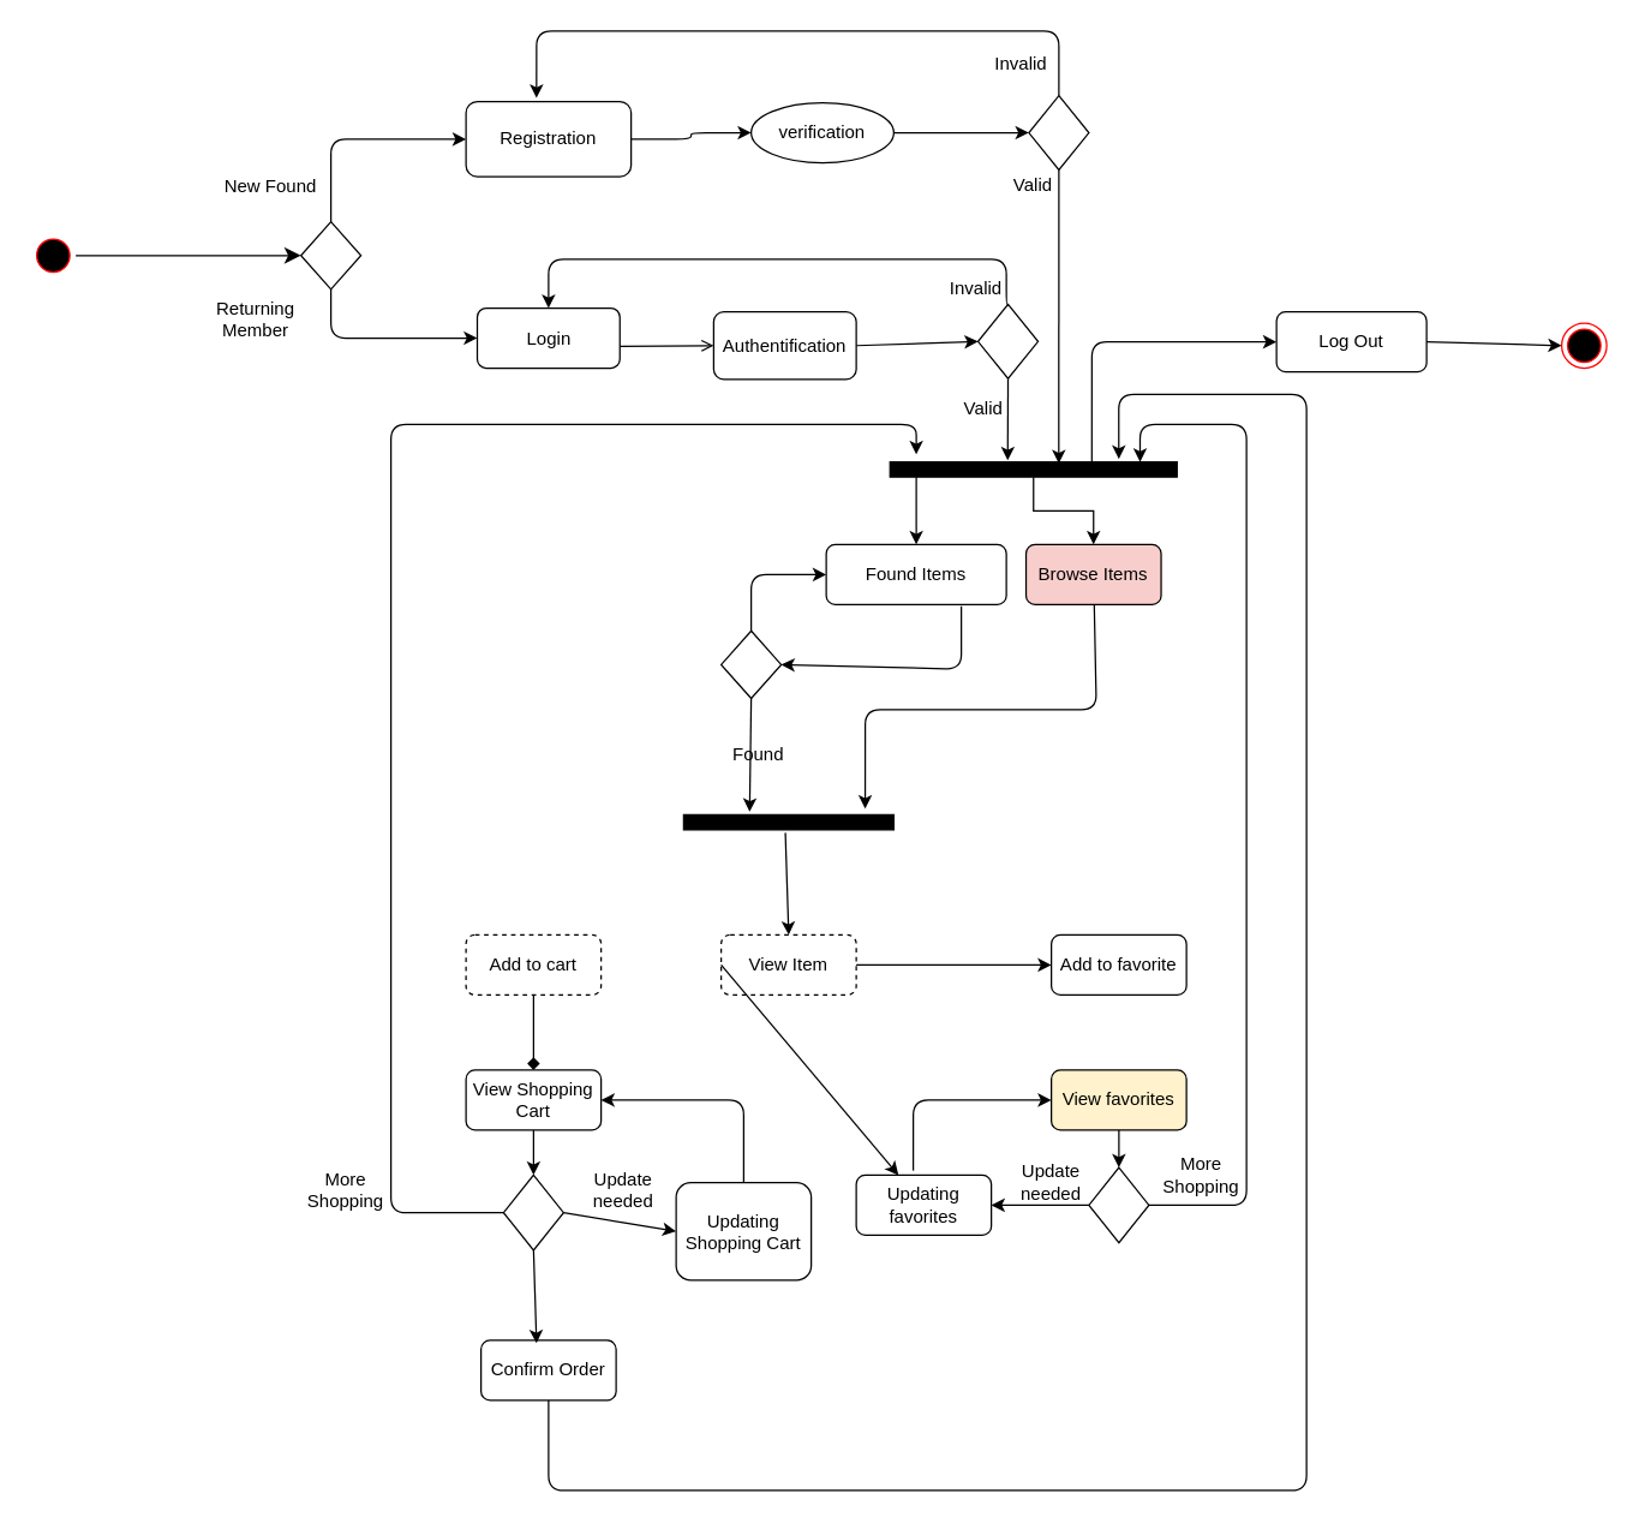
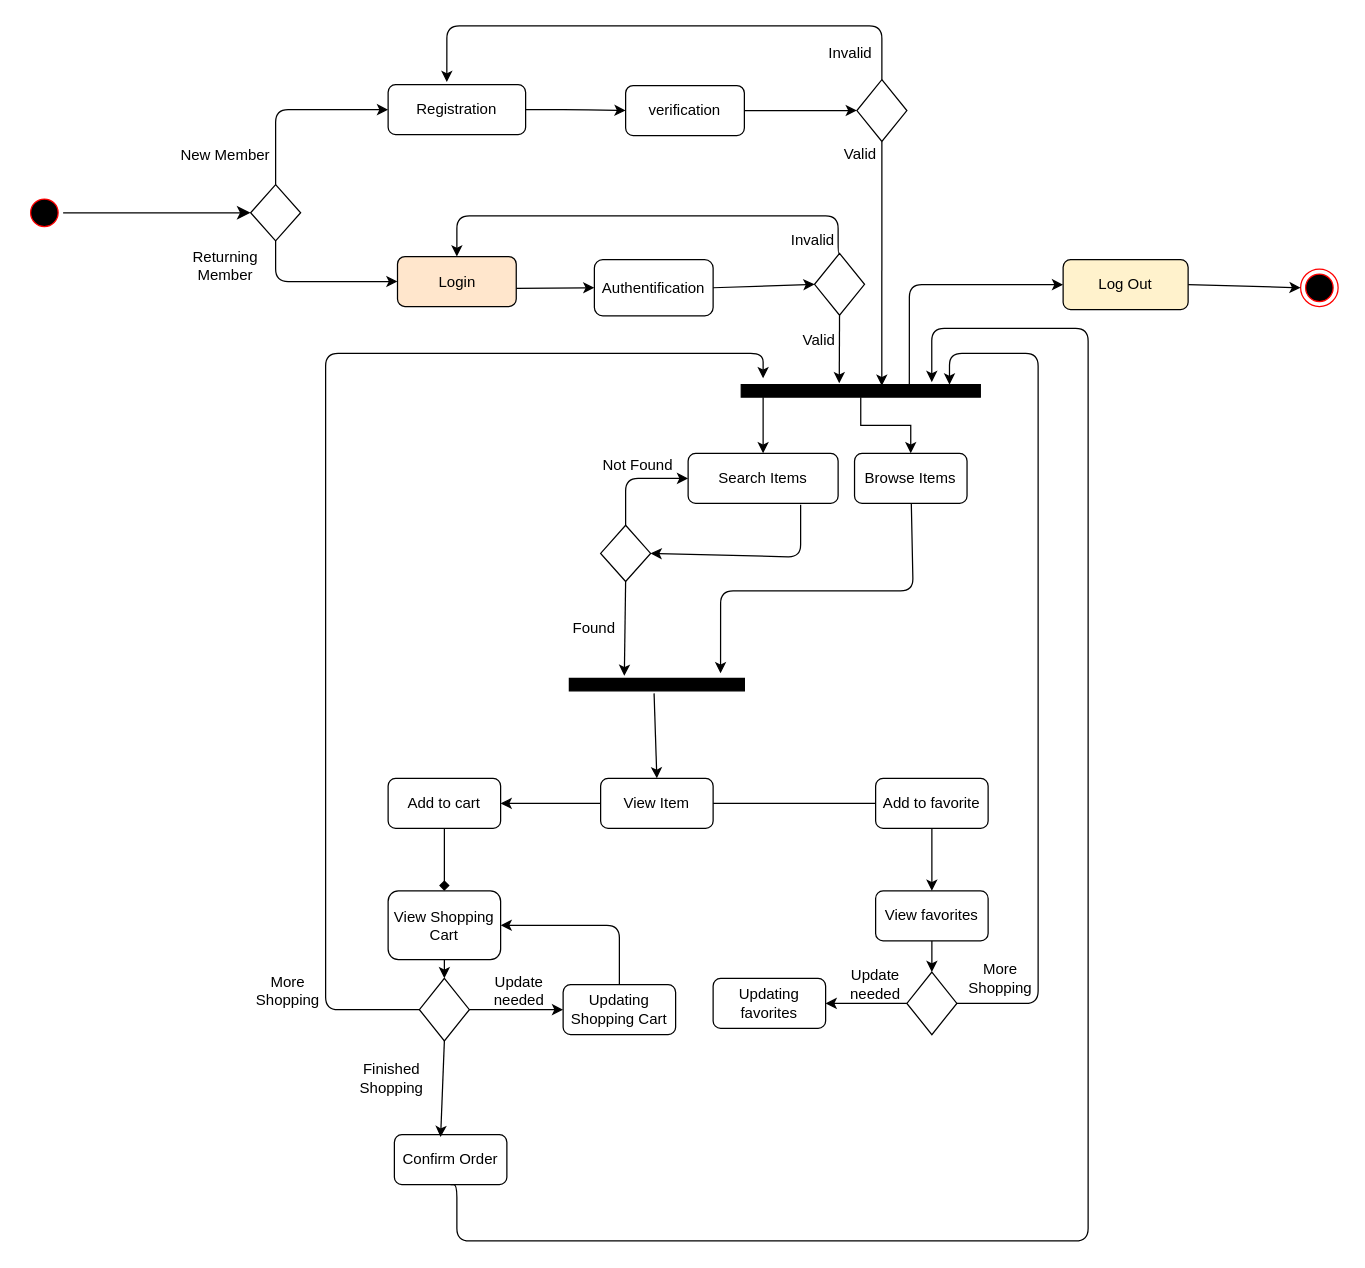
- <mxCell id="66" value="verification" style="ellipse;whiteSpace=wrap;html=1;" vertex="1" parent="1"><mxGeometry x="500" y="67.75" width="95" height="40" as="geometry" /></mxCell>
+ <mxCell id="66" value="verification" style="rounded=1;whiteSpace=wrap;html=1;" vertex="1" parent="1"><mxGeometry x="500" y="67.75" width="95" height="40" as="geometry" /></mxCell>
- <mxCell id="7" value="Registration" style="rounded=1;whiteSpace=wrap;html=1;" parent="1" vertex="1"><mxGeometry x="310" y="67" width="110" height="50" as="geometry" /></mxCell>
+ <mxCell id="7" value="Registration" style="rounded=1;whiteSpace=wrap;html=1;" parent="1" vertex="1"><mxGeometry x="310" y="67" width="110" height="40" as="geometry" /></mxCell>
- <mxCell id="9" value="New Found" style="text;html=1;strokeColor=none;fillColor=none;align=center;verticalAlign=middle;whiteSpace=wrap;rounded=0;" parent="1" vertex="1"><mxGeometry x="140" y="123" width="80" as="geometry" /></mxCell>
+ <mxCell id="9" value="New Member" style="text;html=1;strokeColor=none;fillColor=none;align=center;verticalAlign=middle;whiteSpace=wrap;rounded=0;" parent="1" vertex="1"><mxGeometry x="140" y="123" width="80" as="geometry" /></mxCell>
- <mxCell id="10" value="Returning Member" style="text;html=1;strokeColor=none;fillColor=none;align=center;verticalAlign=middle;whiteSpace=wrap;rounded=0;" parent="1" vertex="1"><mxGeometry x="150" y="202" width="40" height="20" as="geometry" /></mxCell>
+ <mxCell id="10" value="Returning Member" style="text;html=1;strokeColor=none;fillColor=none;align=center;verticalAlign=middle;whiteSpace=wrap;rounded=0;" parent="1" vertex="1"><mxGeometry x="160" y="202" width="40" height="20" as="geometry" /></mxCell>
- <mxCell id="8" value="Login" style="rounded=1;whiteSpace=wrap;html=1;" parent="1" vertex="1"><mxGeometry x="317.5" y="204.5" width="95" height="40" as="geometry" /></mxCell>
+ <mxCell id="8" value="Login" style="rounded=1;whiteSpace=wrap;html=1;fillColor=#ffe6cc;" parent="1" vertex="1"><mxGeometry x="317.5" y="204.5" width="95" height="40" as="geometry" /></mxCell>
- <mxCell id="64" value="Log Out" style="rounded=1;whiteSpace=wrap;html=1;fillColor=#FFFFFF;" vertex="1" parent="1"><mxGeometry x="850" y="207" width="100" height="40" as="geometry" /></mxCell>
+ <mxCell id="64" value="Log Out" style="rounded=1;whiteSpace=wrap;html=1;fillColor=#fff2cc;" vertex="1" parent="1"><mxGeometry x="850" y="207" width="100" height="40" as="geometry" /></mxCell>
- <mxCell id="13" value="" style="endArrow=open;html=1;entryX=0;entryY=0.5;entryDx=0;entryDy=0;entryPerimeter=0;exitX=1;exitY=0.636;exitDx=0;exitDy=0;exitPerimeter=0;" parent="1" source="8" target="12" edge="1"><mxGeometry width="50" height="50" relative="1" as="geometry"><mxPoint x="420" y="242" as="sourcePoint" /><mxPoint x="480" y="212" as="targetPoint" /></mxGeometry></mxCell>
+ <mxCell id="13" value="" style="endArrow=classic;html=1;entryX=0;entryY=0.5;entryDx=0;entryDy=0;entryPerimeter=0;exitX=1;exitY=0.636;exitDx=0;exitDy=0;exitPerimeter=0;" parent="1" source="8" target="12" edge="1"><mxGeometry width="50" height="50" relative="1" as="geometry"><mxPoint x="420" y="242" as="sourcePoint" /><mxPoint x="480" y="212" as="targetPoint" /></mxGeometry></mxCell>
+ <mxCell id="30" value="Not Found" style="text;html=1;strokeColor=none;fillColor=none;align=center;verticalAlign=middle;whiteSpace=wrap;rounded=0;" parent="1" vertex="1"><mxGeometry x="480" y="362" width="60" height="20" as="geometry" /></mxCell>
- <mxCell id="21" value="Found Items" style="rounded=1;whiteSpace=wrap;html=1;fillColor=#FFFFFF;" parent="1" vertex="1"><mxGeometry x="550" y="362" width="120" height="40" as="geometry" /></mxCell>
+ <mxCell id="21" value="Search Items" style="rounded=1;whiteSpace=wrap;html=1;fillColor=#FFFFFF;" parent="1" vertex="1"><mxGeometry x="550" y="362" width="120" height="40" as="geometry" /></mxCell>
- <mxCell id="23" value="Browse Items" style="rounded=1;whiteSpace=wrap;html=1;fillColor=#f8cecc;" parent="1" vertex="1"><mxGeometry x="683.13" y="362" width="90" height="40" as="geometry" /></mxCell>
+ <mxCell id="23" value="Browse Items" style="rounded=1;whiteSpace=wrap;html=1;fillColor=#FFFFFF;" parent="1" vertex="1"><mxGeometry x="683.13" y="362" width="90" height="40" as="geometry" /></mxCell>
- <mxCell id="28" value="Found" style="text;html=1;strokeColor=none;fillColor=none;align=center;verticalAlign=middle;whiteSpace=wrap;rounded=0;" parent="1" vertex="1"><mxGeometry x="485" y="492" width="40" height="20" as="geometry" /></mxCell>
+ <mxCell id="28" value="Found" style="text;html=1;strokeColor=none;fillColor=none;align=center;verticalAlign=middle;whiteSpace=wrap;rounded=0;" parent="1" vertex="1"><mxGeometry x="455" y="492" width="40" height="20" as="geometry" /></mxCell>
- <mxCell id="33" value="Add to cart" style="rounded=1;whiteSpace=wrap;html=1;fillColor=#FFFFFF;dashed=1;" parent="1" vertex="1"><mxGeometry x="310" y="622" width="90" height="40" as="geometry" /></mxCell>
+ <mxCell id="33" value="Add to cart" style="rounded=1;whiteSpace=wrap;html=1;fillColor=#FFFFFF;" parent="1" vertex="1"><mxGeometry x="310" y="622" width="90" height="40" as="geometry" /></mxCell>
- <mxCell id="32" value="View Item" style="rounded=1;whiteSpace=wrap;html=1;fillColor=#FFFFFF;dashed=1;" parent="1" vertex="1"><mxGeometry x="480" y="622" width="90" height="40" as="geometry" /></mxCell>
+ <mxCell id="32" value="View Item" style="rounded=1;whiteSpace=wrap;html=1;fillColor=#FFFFFF;" parent="1" vertex="1"><mxGeometry x="480" y="622" width="90" height="40" as="geometry" /></mxCell>
- <mxCell id="53" value="" style="endArrow=classic;html=1;elbow=vertical;entryX=0;entryY=0.5;entryDx=0;entryDy=0;exitX=1;exitY=0.5;exitDx=0;exitDy=0;" edge="1" parent="1" source="32" target="51"><mxGeometry width="50" height="50" relative="1" as="geometry"><mxPoint x="480" y="582" as="sourcePoint" /><mxPoint x="140" y="472" as="targetPoint" /></mxGeometry></mxCell>
+ <mxCell id="53" value="" style="endArrow=none;html=1;elbow=vertical;entryX=0;entryY=0.5;entryDx=0;entryDy=0;exitX=1;exitY=0.5;exitDx=0;exitDy=0;" edge="1" parent="1" source="32" target="51"><mxGeometry width="50" height="50" relative="1" as="geometry"><mxPoint x="480" y="582" as="sourcePoint" /><mxPoint x="140" y="472" as="targetPoint" /></mxGeometry></mxCell>
+ <mxCell id="55" value="" style="endArrow=classic;html=1;elbow=vertical;exitX=0.5;exitY=1;exitDx=0;exitDy=0;entryX=0.5;entryY=0;entryDx=0;entryDy=0;" edge="1" parent="1" source="51" target="56"><mxGeometry width="50" height="50" relative="1" as="geometry"><mxPoint x="600" y="662" as="sourcePoint" /><mxPoint x="630" y="682" as="targetPoint" /></mxGeometry></mxCell>
- <mxCell id="52" value="" style="endArrow=classic;html=1;elbow=vertical;exitX=0;exitY=0.5;exitDx=0;exitDy=0;" edge="1" parent="1" source="32" target="57"><mxGeometry width="50" height="50" relative="1" as="geometry"><mxPoint x="330" y="432" as="sourcePoint" /><mxPoint x="380" y="382" as="targetPoint" /></mxGeometry></mxCell>
+ <mxCell id="52" value="" style="endArrow=classic;html=1;elbow=vertical;exitX=0;exitY=0.5;exitDx=0;exitDy=0;entryX=1;entryY=0.5;entryDx=0;entryDy=0;" edge="1" parent="1" source="32" target="33"><mxGeometry width="50" height="50" relative="1" as="geometry"><mxPoint x="330" y="432" as="sourcePoint" /><mxPoint x="380" y="382" as="targetPoint" /></mxGeometry></mxCell>
- <mxCell id="35" value="View Shopping Cart" style="rounded=1;whiteSpace=wrap;html=1;fillColor=#FFFFFF;" parent="1" vertex="1"><mxGeometry x="310" y="712" width="90" height="40" as="geometry" /></mxCell>
+ <mxCell id="35" value="View Shopping Cart" style="rounded=1;whiteSpace=wrap;html=1;fillColor=#FFFFFF;" parent="1" vertex="1"><mxGeometry x="310" y="712" width="90" height="55" as="geometry" /></mxCell>
- <mxCell id="60" value="" style="endArrow=classic;html=1;entryX=0;entryY=0.5;entryDx=0;entryDy=0;exitX=0.422;exitY=-0.075;exitDx=0;exitDy=0;edgeStyle=orthogonalEdgeStyle;exitPerimeter=0;" edge="1" parent="1" source="57" target="56"><mxGeometry width="50" height="50" relative="1" as="geometry"><mxPoint x="505" y="797" as="sourcePoint" /><mxPoint x="410" y="742" as="targetPoint" /><Array as="points"><mxPoint x="608" y="732" /></Array></mxGeometry></mxCell>
- <mxCell id="56" value="View favorites" style="rounded=1;whiteSpace=wrap;html=1;fillColor=#fff2cc;" vertex="1" parent="1"><mxGeometry x="700" y="712" width="90" height="40" as="geometry" /></mxCell>
+ <mxCell id="56" value="View favorites" style="rounded=1;whiteSpace=wrap;html=1;fillColor=#FFFFFF;" vertex="1" parent="1"><mxGeometry x="700" y="712" width="90" height="40" as="geometry" /></mxCell>
- <mxCell id="42" value="Updating Shopping Cart" style="rounded=1;whiteSpace=wrap;html=1;fillColor=#FFFFFF;" parent="1" vertex="1"><mxGeometry x="450" y="787" width="90" height="65" as="geometry" /></mxCell>
+ <mxCell id="42" value="Updating Shopping Cart" style="rounded=1;whiteSpace=wrap;html=1;fillColor=#FFFFFF;" parent="1" vertex="1"><mxGeometry x="450" y="787" width="90" height="40" as="geometry" /></mxCell>
+ <mxCell id="48" value="Finished Shopping" style="text;html=1;strokeColor=none;fillColor=none;align=center;verticalAlign=middle;whiteSpace=wrap;rounded=0;" parent="1" vertex="1"><mxGeometry x="292.5" y="852" width="40" height="20" as="geometry" /></mxCell>
- <mxCell id="46" value="Confirm Order" style="rounded=1;whiteSpace=wrap;html=1;fillColor=#FFFFFF;" parent="1" vertex="1"><mxGeometry x="320" y="892" width="90" height="40" as="geometry" /></mxCell>
+ <mxCell id="46" value="Confirm Order" style="rounded=1;whiteSpace=wrap;html=1;fillColor=#FFFFFF;" parent="1" vertex="1"><mxGeometry x="315" y="907" width="90" height="40" as="geometry" /></mxCell>
